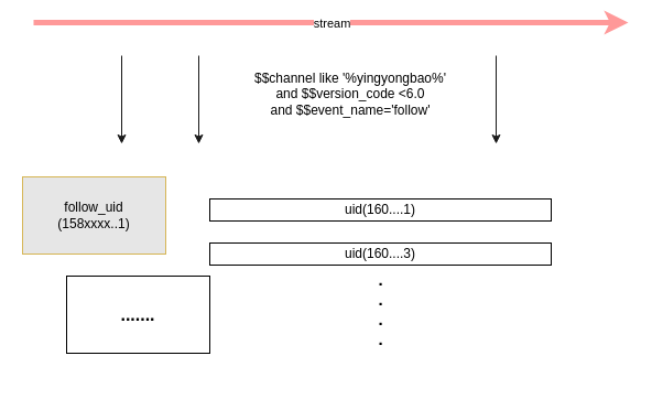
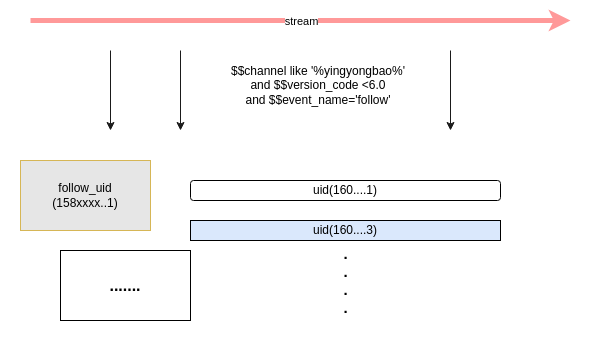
- <mxCell id="9" value="uid(160....1)" style="rounded=0;whiteSpace=wrap;html=1;" vertex="1" parent="1"><mxGeometry x="190" y="180" width="310" height="20" as="geometry" /></mxCell>
+ <mxCell id="9" value="uid(160....1)" style="whiteSpace=wrap;html=1;rounded=1;" vertex="1" parent="1"><mxGeometry x="190" y="180" width="310" height="20" as="geometry" /></mxCell>
- <mxCell id="11" value="uid(160....3)" style="rounded=0;whiteSpace=wrap;html=1;" vertex="1" parent="1"><mxGeometry x="190" y="220" width="310" height="20" as="geometry" /></mxCell>
+ <mxCell id="11" value="uid(160....3)" style="rounded=0;whiteSpace=wrap;html=1;fillColor=#dae8fc;" vertex="1" parent="1"><mxGeometry x="190" y="220" width="310" height="20" as="geometry" /></mxCell>
